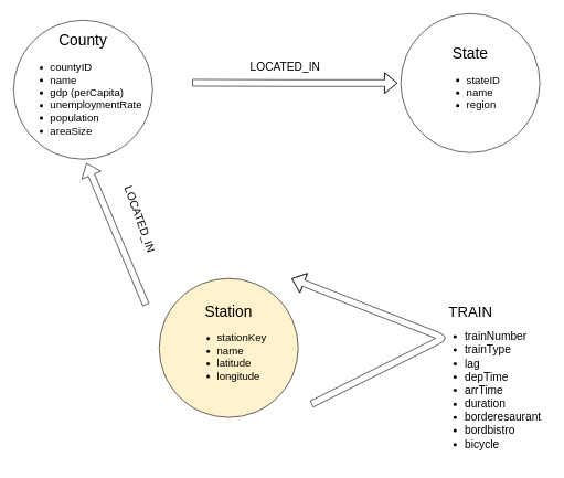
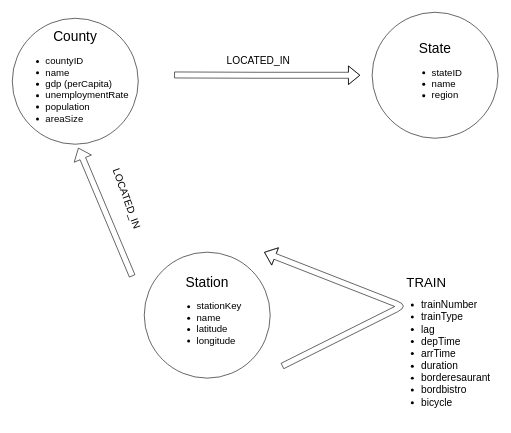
- <mxCell id="3" value="&lt;font&gt;&lt;font style=&quot;font-size: 23px&quot;&gt;State&lt;/font&gt;&lt;br&gt;&lt;ul style=&quot;font-size: 16px&quot;&gt;&lt;li style=&quot;text-align: left&quot;&gt;stateID&lt;/li&gt;&lt;li style=&quot;text-align: left&quot;&gt;name&lt;/li&gt;&lt;li style=&quot;text-align: left&quot;&gt;region&amp;nbsp;&lt;/li&gt;&lt;/ul&gt;&lt;/font&gt;" style="ellipse;whiteSpace=wrap;html=1;aspect=fixed;align=center;" parent="1" vertex="1"><mxGeometry x="605" y="20" width="210" height="210" as="geometry" /></mxCell>
+ <mxCell id="3" value="&lt;font&gt;&lt;font style=&quot;font-size: 23px&quot;&gt;State&lt;/font&gt;&lt;br&gt;&lt;ul style=&quot;font-size: 16px&quot;&gt;&lt;li style=&quot;text-align: left&quot;&gt;stateID&lt;/li&gt;&lt;li style=&quot;text-align: left&quot;&gt;name&lt;/li&gt;&lt;li style=&quot;text-align: left&quot;&gt;region&amp;nbsp;&lt;/li&gt;&lt;/ul&gt;&lt;/font&gt;" style="ellipse;whiteSpace=wrap;html=1;aspect=fixed;align=center;" parent="1" vertex="1"><mxGeometry x="620" y="20" width="210" height="210" as="geometry" /></mxCell>
- <mxCell id="6" value="&lt;font style=&quot;font-size: 16px&quot;&gt;&lt;font style=&quot;font-size: 23px&quot;&gt;Station&lt;/font&gt;&lt;br&gt;&lt;ul&gt;&lt;li style=&quot;text-align: left&quot;&gt;stationKey&lt;/li&gt;&lt;li style=&quot;text-align: left&quot;&gt;name&lt;/li&gt;&lt;li style=&quot;text-align: left&quot;&gt;&lt;span&gt;latitude&lt;/span&gt;&lt;br&gt;&lt;/li&gt;&lt;li style=&quot;text-align: left&quot;&gt;longitude&lt;/li&gt;&lt;/ul&gt;&lt;/font&gt;" style="ellipse;whiteSpace=wrap;html=1;aspect=fixed;align=center;fillColor=#fff2cc;" parent="1" vertex="1"><mxGeometry x="240" y="420" width="210" height="210" as="geometry" /></mxCell>
+ <mxCell id="6" value="&lt;font style=&quot;font-size: 16px&quot;&gt;&lt;font style=&quot;font-size: 23px&quot;&gt;Station&lt;/font&gt;&lt;br&gt;&lt;ul&gt;&lt;li style=&quot;text-align: left&quot;&gt;stationKey&lt;/li&gt;&lt;li style=&quot;text-align: left&quot;&gt;name&lt;/li&gt;&lt;li style=&quot;text-align: left&quot;&gt;&lt;span&gt;latitude&lt;/span&gt;&lt;br&gt;&lt;/li&gt;&lt;li style=&quot;text-align: left&quot;&gt;longitude&lt;/li&gt;&lt;/ul&gt;&lt;/font&gt;" style="ellipse;whiteSpace=wrap;html=1;aspect=fixed;align=center;" parent="1" vertex="1"><mxGeometry x="240" y="420" width="210" height="210" as="geometry" /></mxCell>
